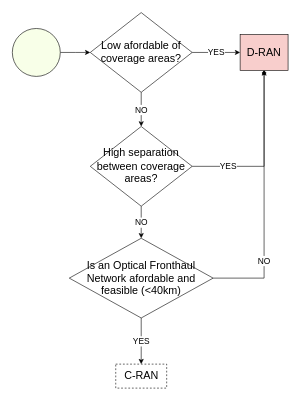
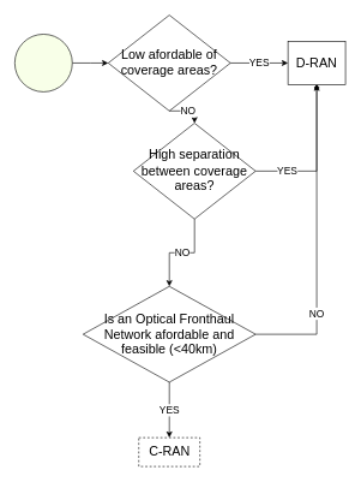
- <mxCell id="6" value="&lt;font style=&quot;font-size: 18px&quot;&gt;D-RAN&lt;br&gt;&lt;/font&gt;" style="rounded=0;whiteSpace=wrap;html=1;fillColor=#f8cecc;" parent="1" vertex="1"><mxGeometry x="400" y="57" width="80" height="60" as="geometry" /></mxCell>
+ <mxCell id="6" value="&lt;font style=&quot;font-size: 18px&quot;&gt;D-RAN&lt;br&gt;&lt;/font&gt;" style="rounded=0;whiteSpace=wrap;html=1;" parent="1" vertex="1"><mxGeometry x="400" y="57" width="80" height="60" as="geometry" /></mxCell>
- <mxCell id="8" value="&lt;span style=&quot;font-size: 18px&quot;&gt;High separation between coverage areas?&lt;/span&gt;" style="rhombus;whiteSpace=wrap;html=1;" vertex="1" parent="1"><mxGeometry x="150" y="210.5" width="170" height="133" as="geometry" /></mxCell>
+ <mxCell id="8" value="&lt;span style=&quot;font-size: 18px&quot;&gt;High separation between coverage areas?&lt;/span&gt;" style="rhombus;whiteSpace=wrap;html=1;" vertex="1" parent="1"><mxGeometry x="185" y="170.5" width="170" height="133" as="geometry" /></mxCell>
